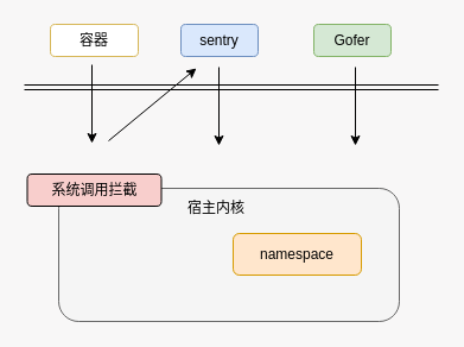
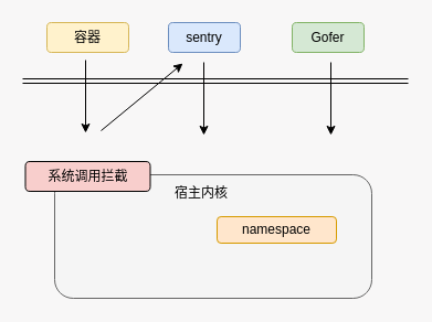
- <mxCell id="3" value="容器" style="rounded=1;whiteSpace=wrap;html=1;fillColor=#ffffff;strokeColor=#d6b656;" vertex="1" parent="1"><mxGeometry x="42" y="20" width="74" height="27" as="geometry" /></mxCell>
+ <mxCell id="3" value="容器" style="rounded=1;whiteSpace=wrap;html=1;fillColor=#fff2cc;strokeColor=#d6b656;" vertex="1" parent="1"><mxGeometry x="42" y="20" width="74" height="27" as="geometry" /></mxCell>
- <mxCell id="12" value="namespace" style="rounded=1;whiteSpace=wrap;html=1;fillColor=#ffe6cc;strokeColor=#d79b00;" vertex="1" parent="1"><mxGeometry x="196" y="196" width="108" height="35" as="geometry" /></mxCell>
+ <mxCell id="12" value="namespace" style="rounded=1;whiteSpace=wrap;html=1;fillColor=#ffe6cc;strokeColor=#d79b00;" vertex="1" parent="1"><mxGeometry x="196" y="196" width="108" height="24" as="geometry" /></mxCell>
